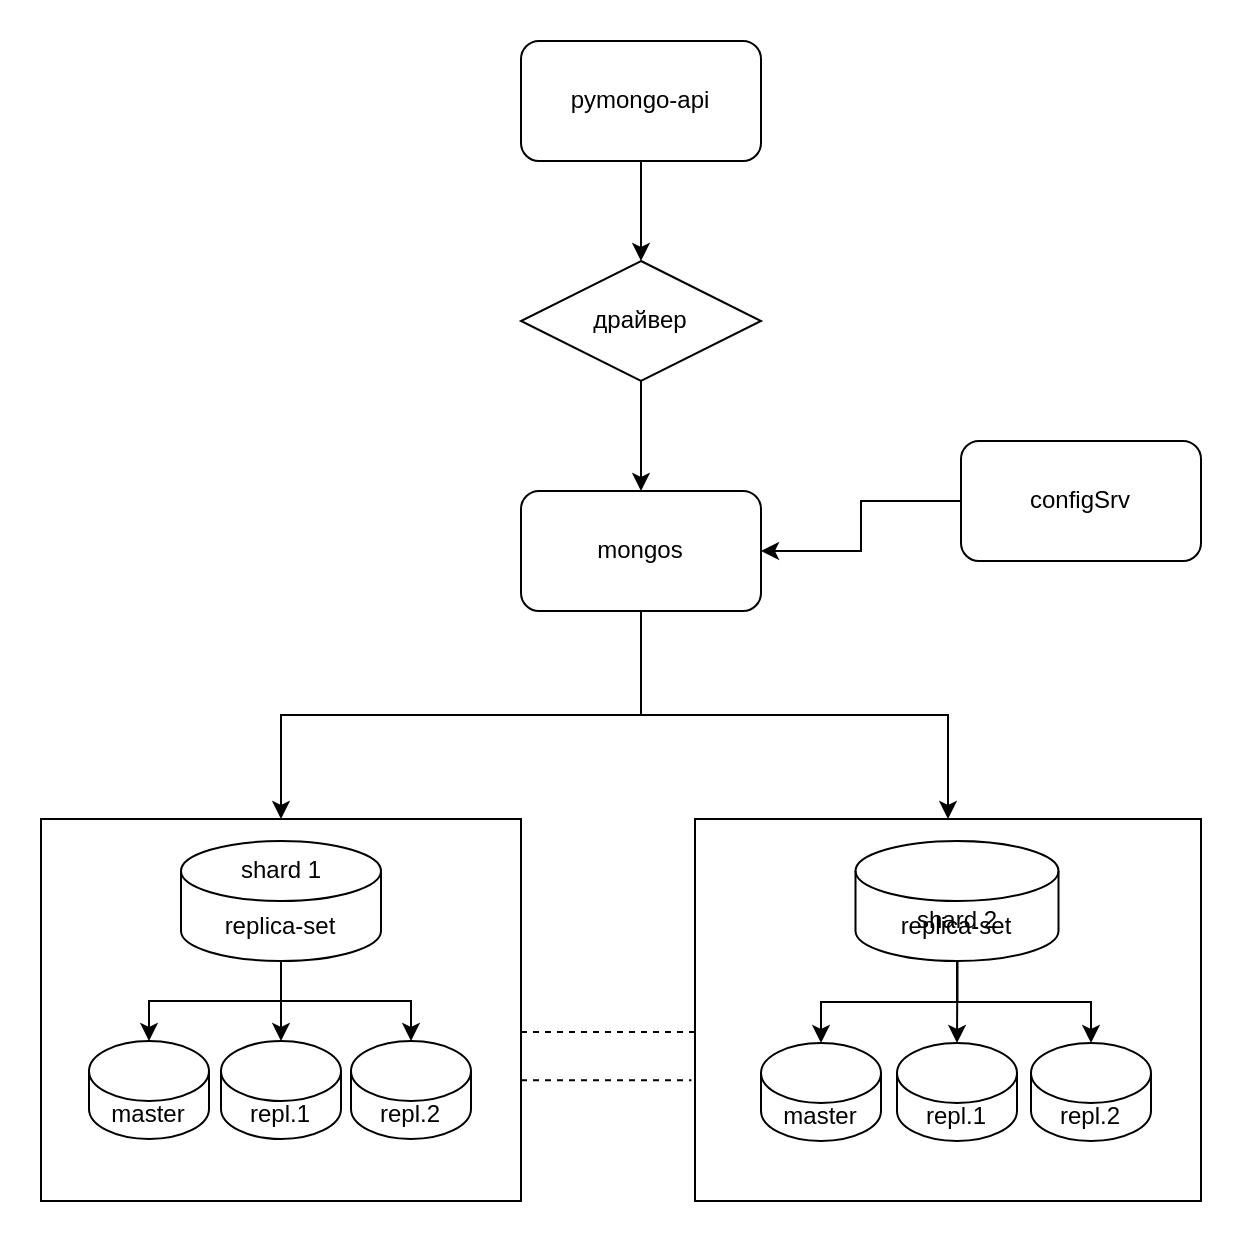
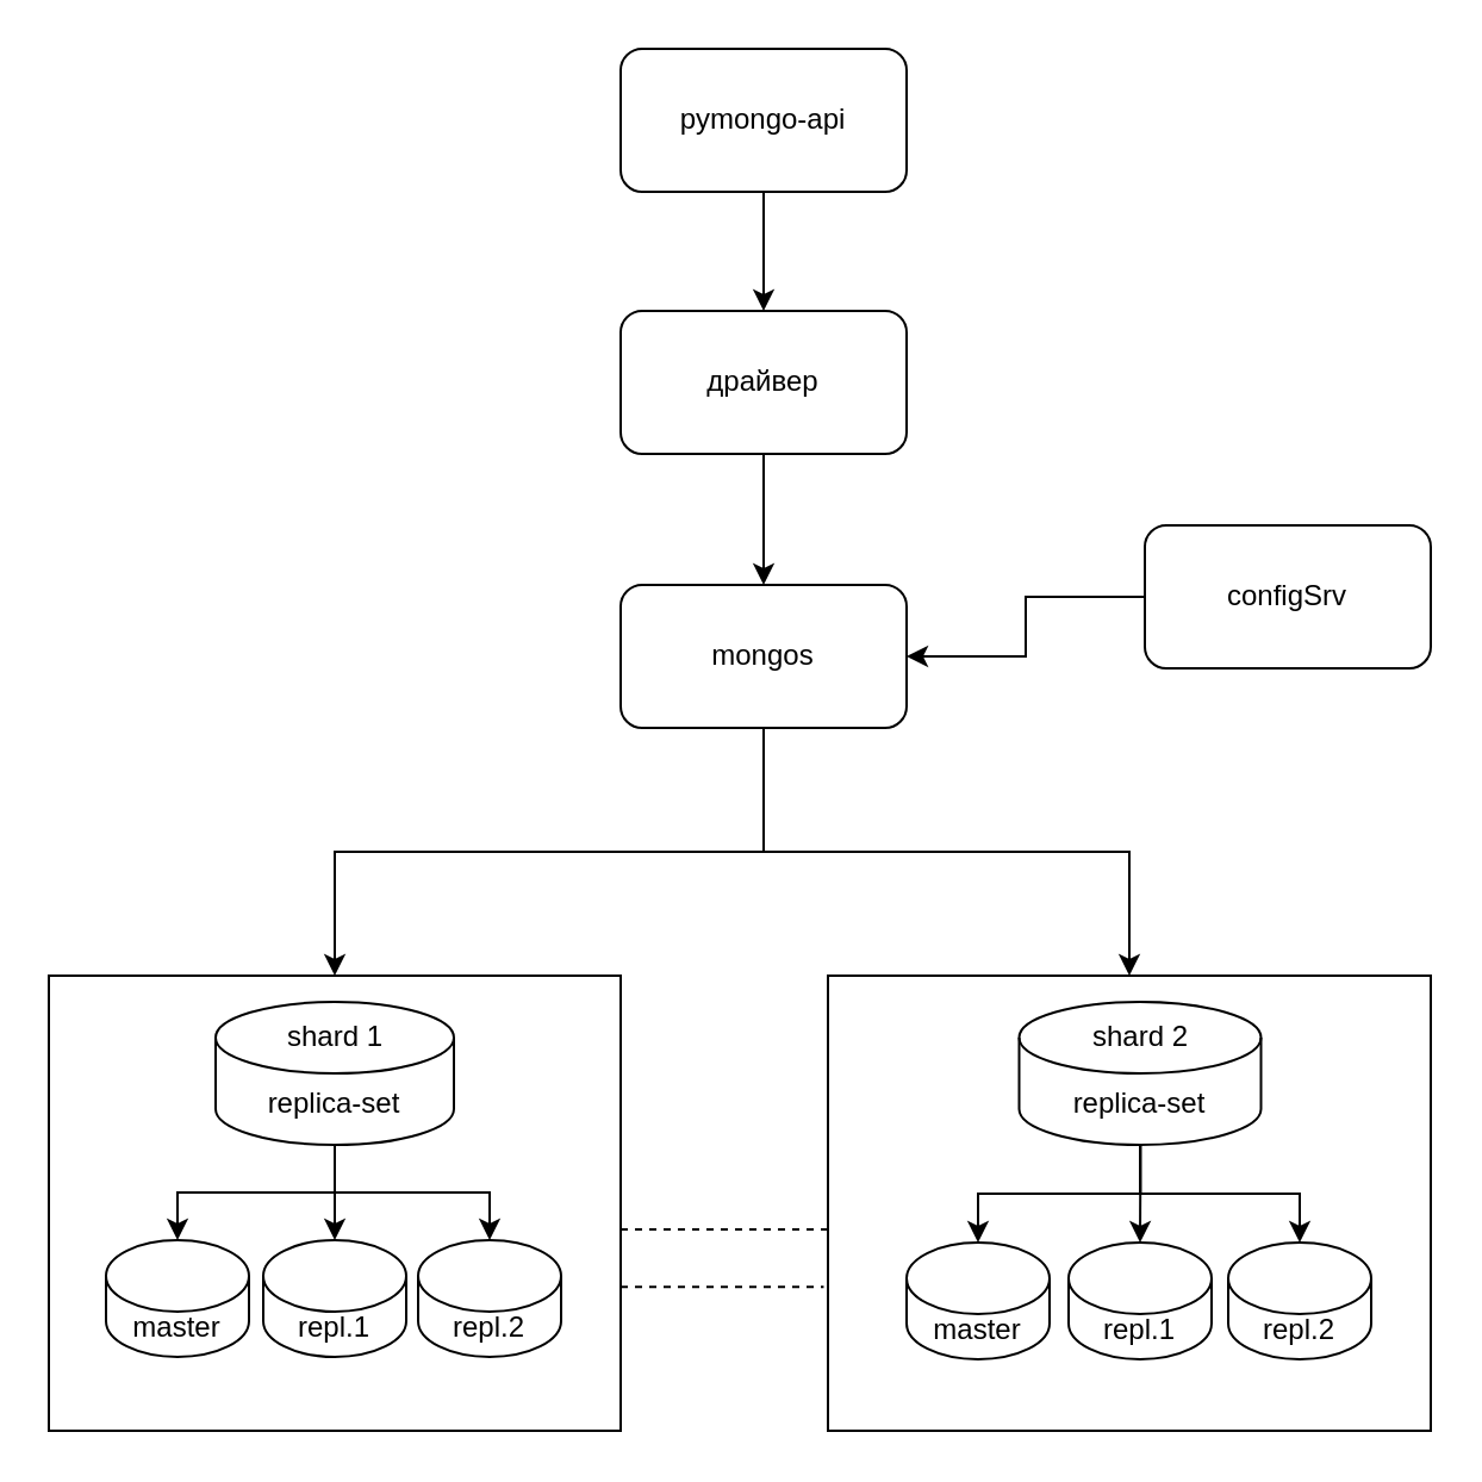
- <mxCell id="8" value="драйвер" style="rhombus;whiteSpace=wrap;html=1;" parent="1" vertex="1"><mxGeometry x="260" y="130" width="120" height="60" as="geometry" /></mxCell>
+ <mxCell id="8" value="драйвер" style="rounded=1;whiteSpace=wrap;html=1;" parent="1" vertex="1"><mxGeometry x="260" y="130" width="120" height="60" as="geometry" /></mxCell>
- <mxCell id="12" value="shard 2" style="text;html=1;align=center;verticalAlign=middle;resizable=0;points=[];autosize=1;strokeColor=none;fillColor=none;" parent="1" vertex="1"><mxGeometry x="448" y="445" width="60" height="30" as="geometry" /></mxCell>
+ <mxCell id="12" value="shard 2" style="text;html=1;align=center;verticalAlign=middle;resizable=0;points=[];autosize=1;strokeColor=none;fillColor=none;" parent="1" vertex="1"><mxGeometry x="448" y="420" width="60" height="30" as="geometry" /></mxCell>
